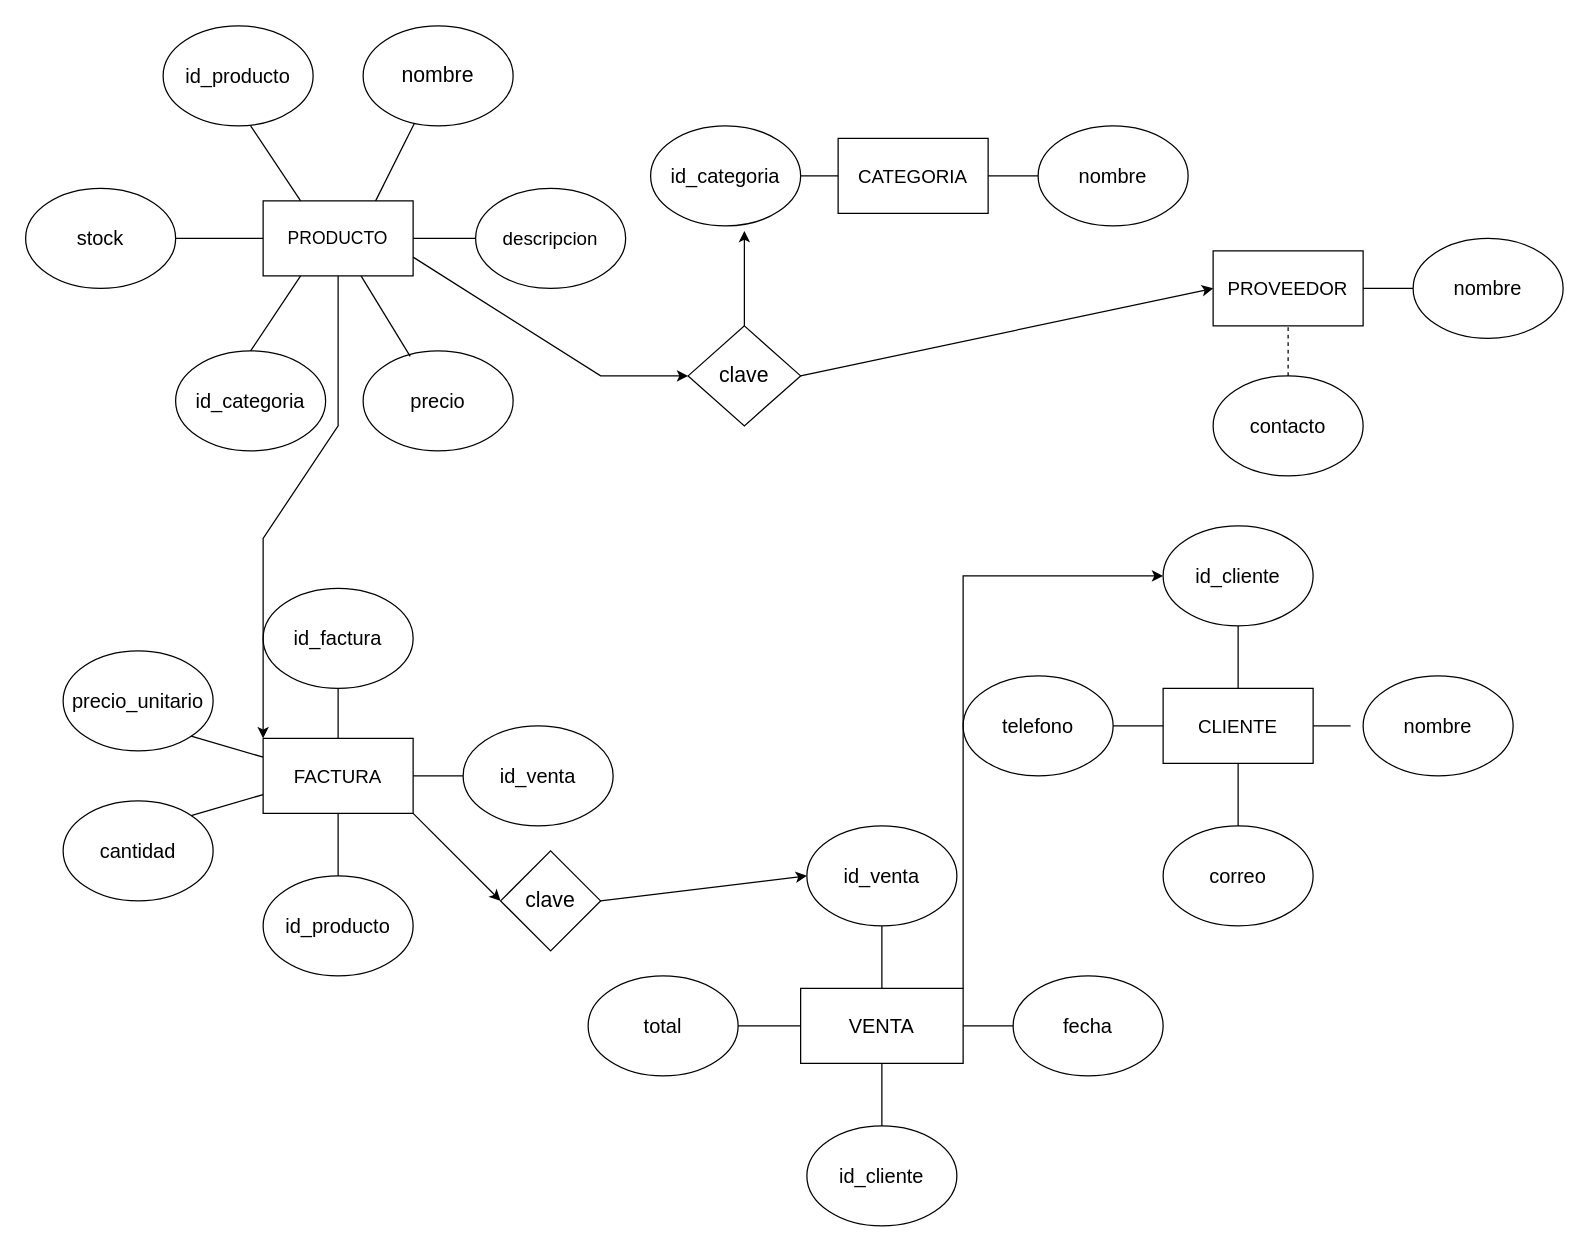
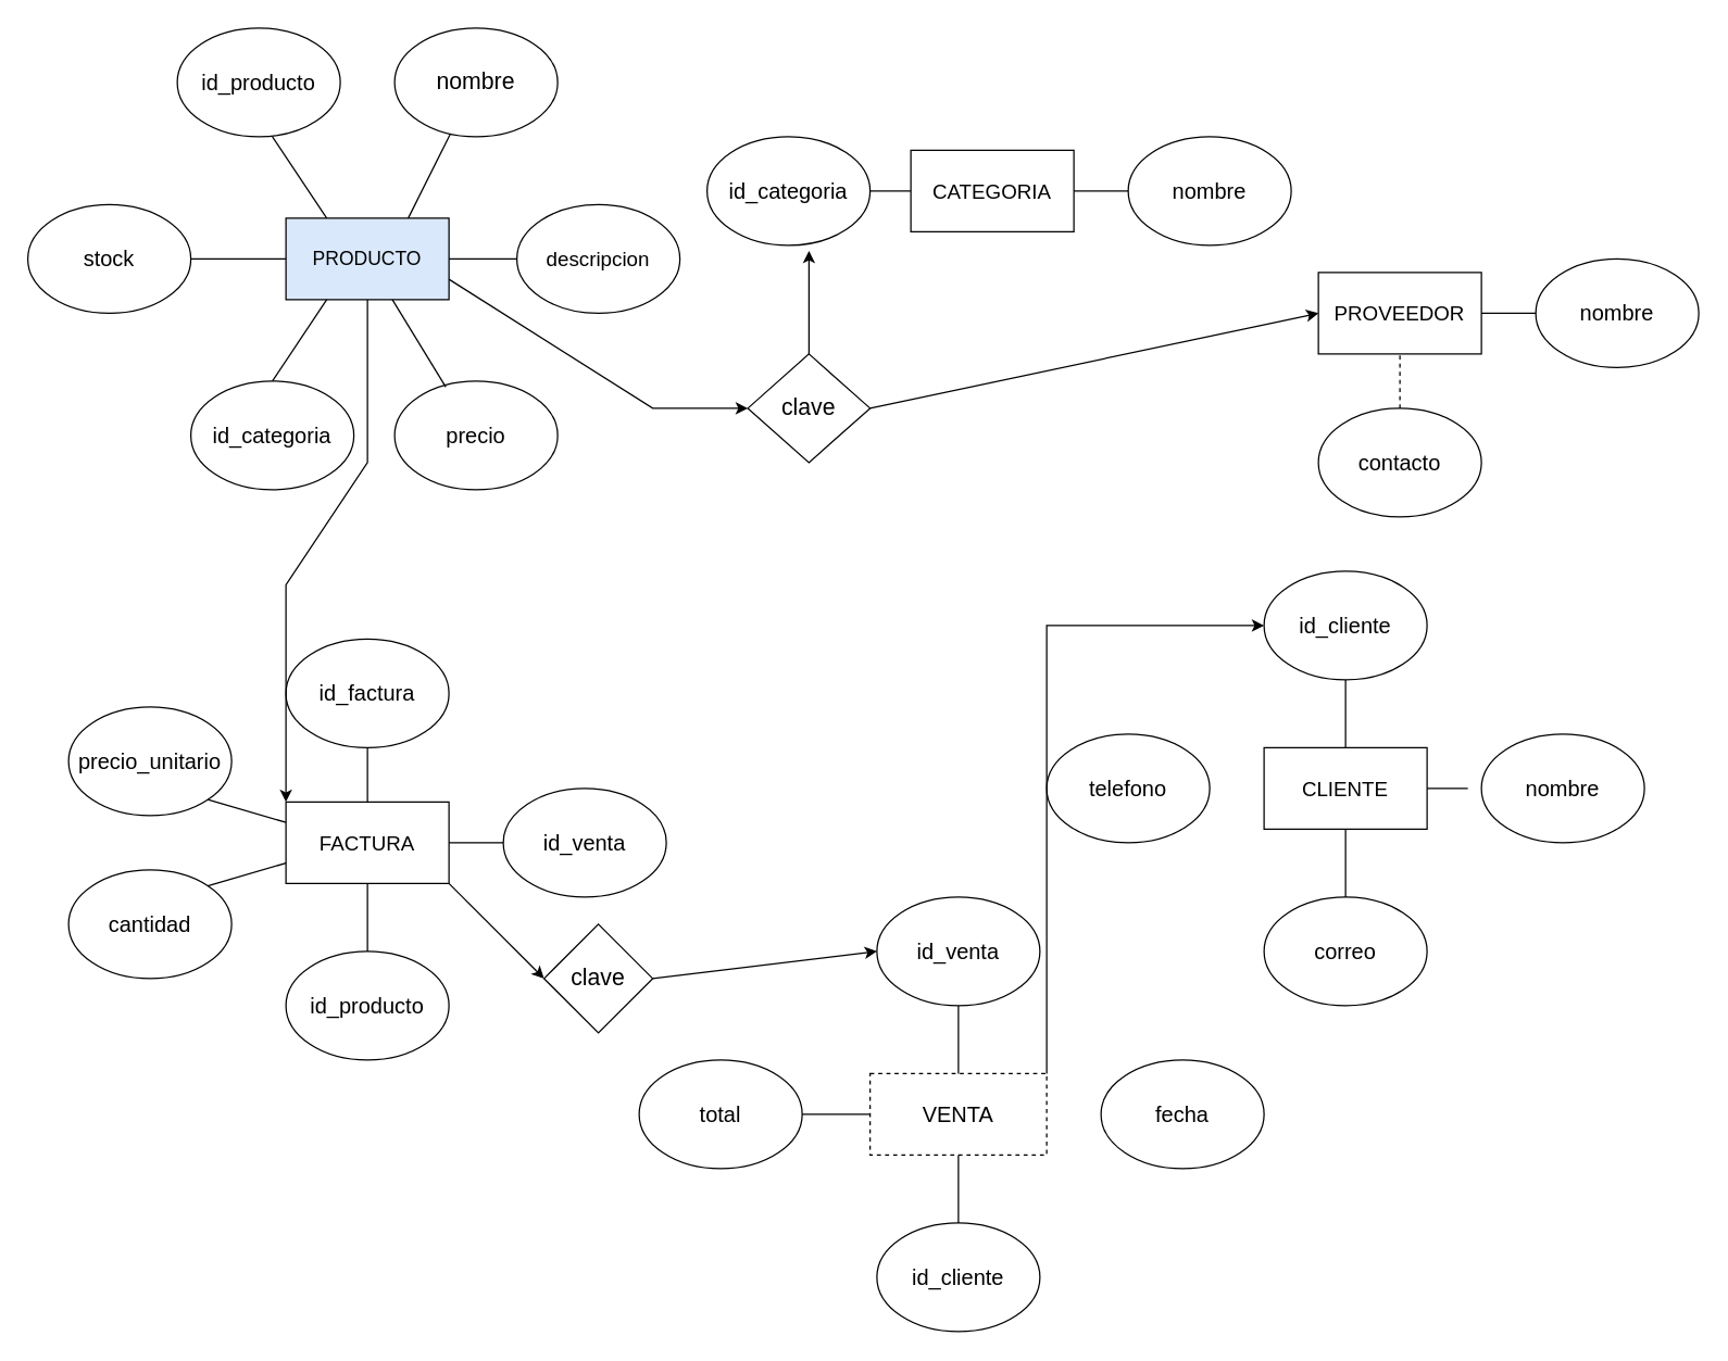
- <mxCell id="2" value="&lt;font style=&quot;font-size: 14px;&quot;&gt;PRODUCTO&lt;/font&gt;" style="rounded=0;whiteSpace=wrap;html=1;" parent="1" vertex="1"><mxGeometry y="160" width="120" height="60" as="geometry" x="210" /></mxCell>
+ <mxCell id="2" value="&lt;font style=&quot;font-size: 14px;&quot;&gt;PRODUCTO&lt;/font&gt;" style="rounded=0;whiteSpace=wrap;html=1;fillColor=#dae8fc;" parent="1" vertex="1"><mxGeometry y="160" width="120" height="60" as="geometry" x="210" /></mxCell>
- <mxCell id="35" value="" style="endArrow=none;html=1;rounded=0;exitX=1;exitY=0.5;exitDx=0;exitDy=0;entryX=0;entryY=0.5;entryDx=0;entryDy=0;" parent="1" source="29" target="6" edge="1"><mxGeometry width="50" height="50" relative="1" as="geometry"><mxPoint x="960" y="510" as="sourcePoint" /><mxPoint x="1010" y="460" as="targetPoint" /></mxGeometry></mxCell>
- <mxCell id="7" value="&lt;font style=&quot;font-size: 16px;&quot;&gt;VENTA&lt;/font&gt;" style="rounded=0;whiteSpace=wrap;html=1;" parent="1" vertex="1"><mxGeometry x="640" y="790" width="130" height="60" as="geometry" /></mxCell>
+ <mxCell id="7" value="&lt;font style=&quot;font-size: 16px;&quot;&gt;VENTA&lt;/font&gt;" style="rounded=0;whiteSpace=wrap;html=1;dashed=1;" parent="1" vertex="1"><mxGeometry x="640" y="790" width="130" height="60" as="geometry" /></mxCell>
- <mxCell id="41" value="" style="endArrow=none;html=1;rounded=0;entryX=0;entryY=0.5;entryDx=0;entryDy=0;exitX=1;exitY=0.5;exitDx=0;exitDy=0;" parent="1" source="7" target="37" edge="1"><mxGeometry width="50" height="50" relative="1" as="geometry"><mxPoint x="730" y="850" as="sourcePoint" /><mxPoint x="780" y="800" as="targetPoint" /></mxGeometry></mxCell>
